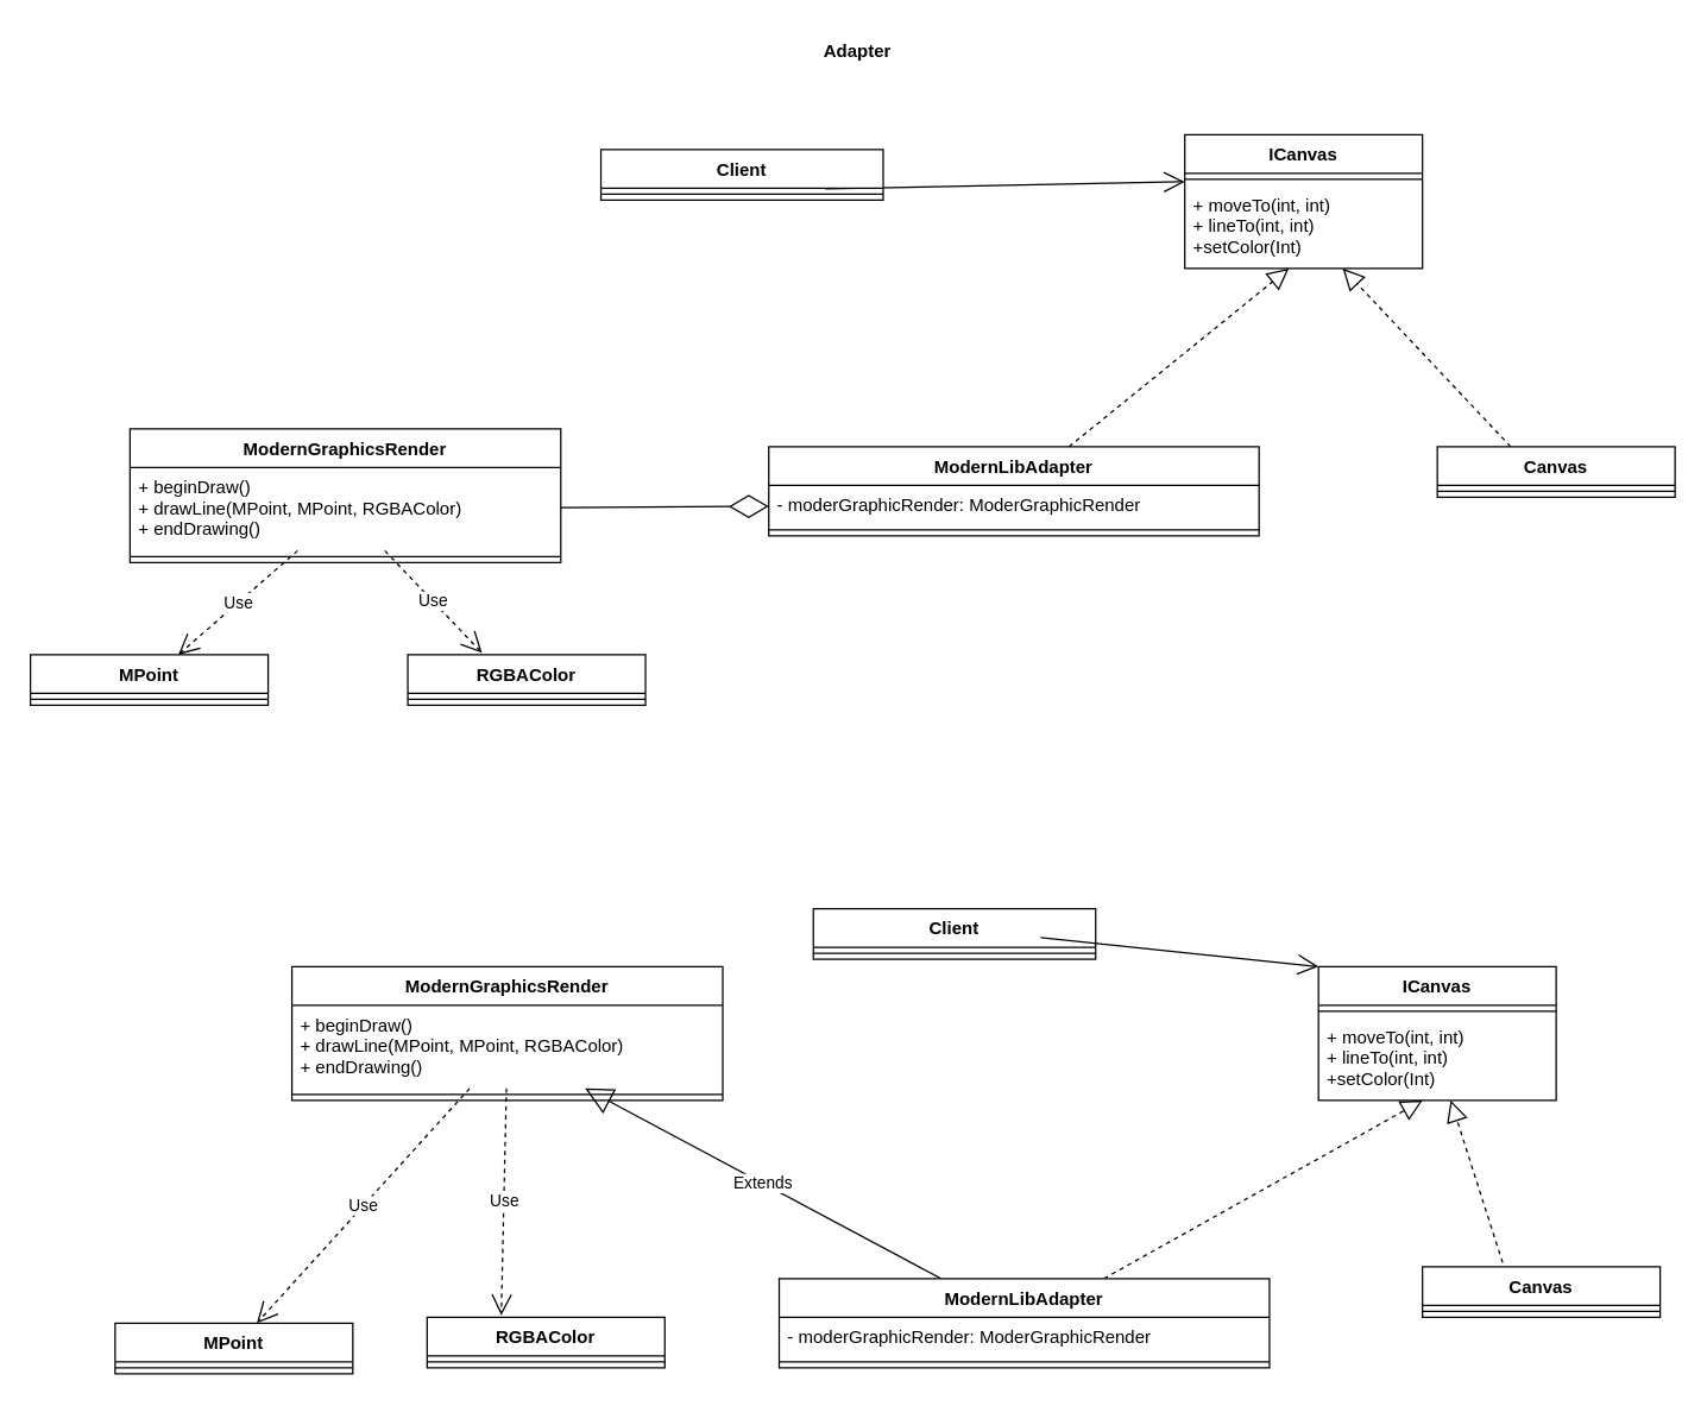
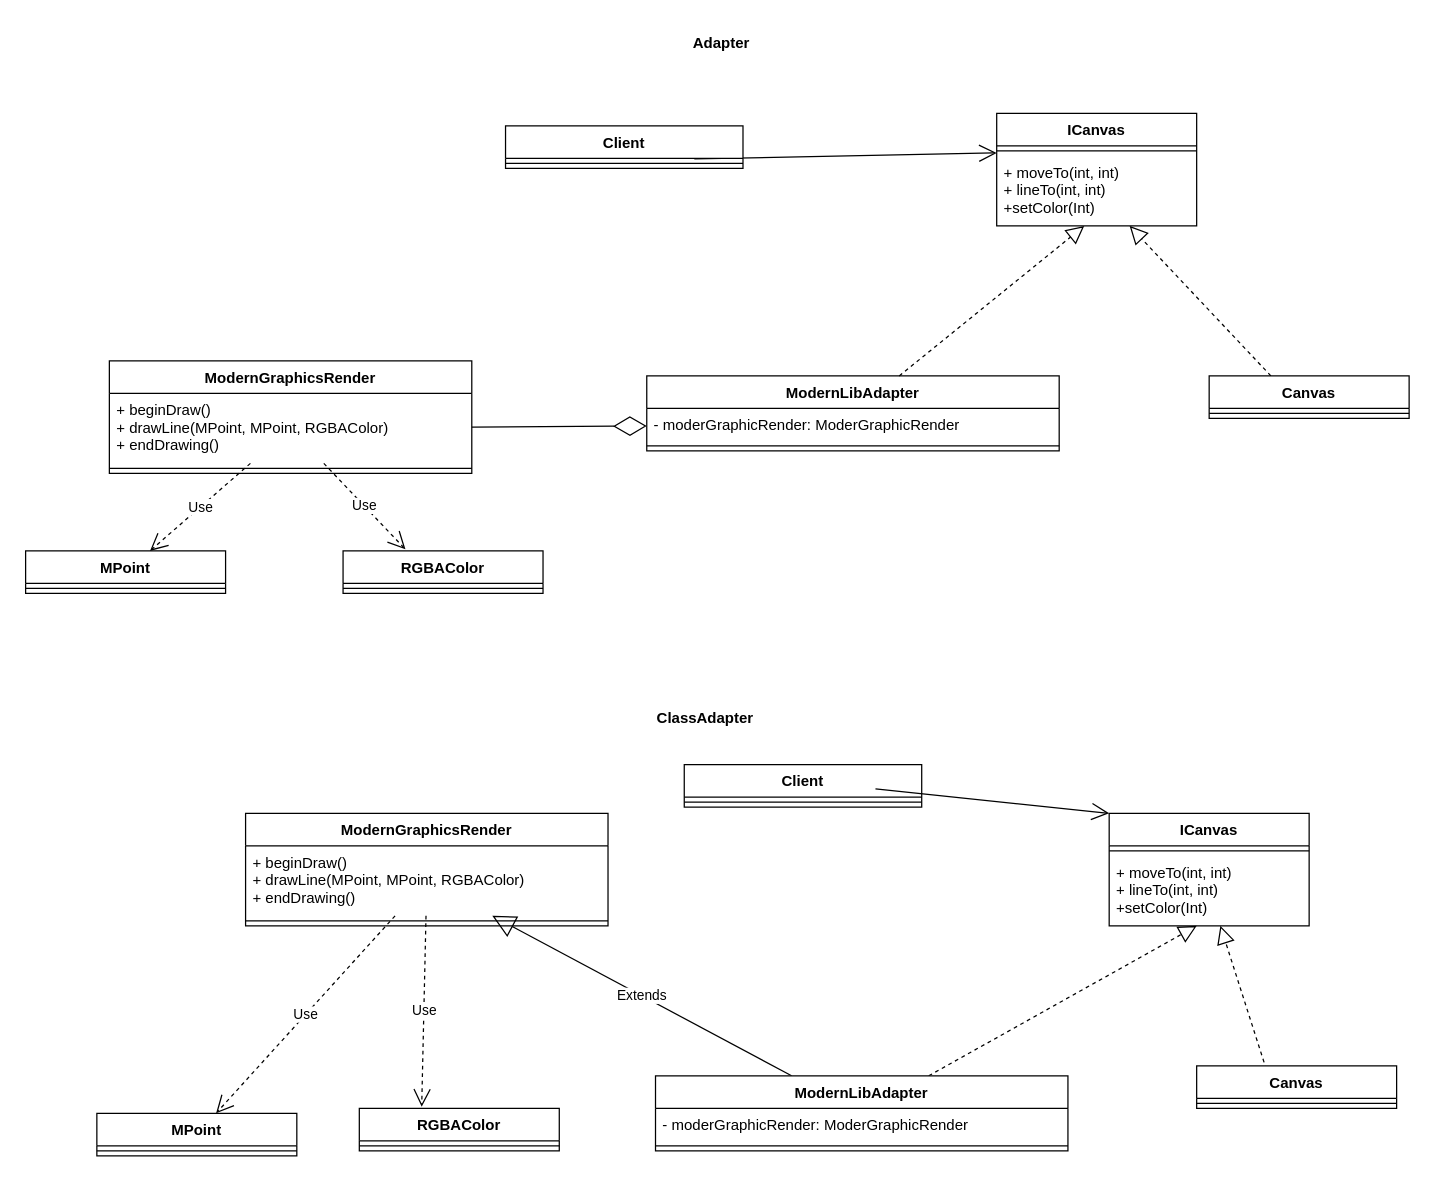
+ <mxCell id="24" value="ClassAdapter" style="text;align=center;fontStyle=1;verticalAlign=middle;spacingLeft=3;spacingRight=3;strokeColor=none;rotatable=0;points=[[0,0.5],[1,0.5]];portConstraint=eastwest;arcSize=24;" vertex="1" parent="1"><mxGeometry x="524" y="560" width="80" height="26" as="geometry" /></mxCell>
